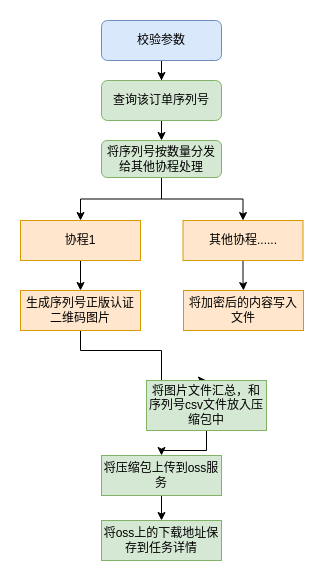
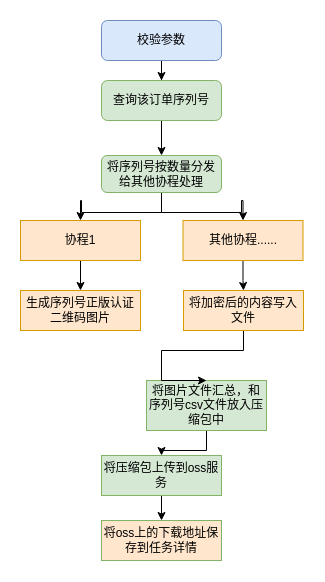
- <mxCell id="8" value="将序列号按数量分发给其他协程处理" style="rounded=1;whiteSpace=wrap;html=1;fillColor=#d5e8d4;strokeColor=#82b366;" vertex="1" parent="1"><mxGeometry x="101" y="140" width="120" height="37" as="geometry" /></mxCell>
+ <mxCell id="8" value="将序列号按数量分发给其他协程处理" style="rounded=1;whiteSpace=wrap;html=1;fillColor=#d5e8d4;strokeColor=#82b366;" vertex="1" parent="1"><mxGeometry x="101" y="155" width="120" height="37" as="geometry" /></mxCell>
- <mxCell id="11" style="edgeStyle=orthogonalEdgeStyle;rounded=0;orthogonalLoop=1;jettySize=auto;html=1;entryX=0.5;entryY=0;entryDx=0;entryDy=0;exitX=0.5;exitY=1;exitDx=0;exitDy=0;" edge="1" parent="1" source="12" target="14"><mxGeometry relative="1" as="geometry"><Array as="points"><mxPoint x="80" y="350" /><mxPoint x="161" y="350" /></Array></mxGeometry></mxCell>
+ <mxCell id="18" style="edgeStyle=orthogonalEdgeStyle;rounded=0;orthogonalLoop=1;jettySize=auto;html=1;exitX=0.5;exitY=1;exitDx=0;exitDy=0;entryX=0.5;entryY=0;entryDx=0;entryDy=0;" edge="1" parent="1" source="19" target="14"><mxGeometry relative="1" as="geometry"><Array as="points"><mxPoint x="243" y="350" /><mxPoint x="161" y="350" /></Array></mxGeometry></mxCell>
- <mxCell id="17" value="将oss上的下载地址保存到任务详情" style="rounded=0;whiteSpace=wrap;html=1;fillColor=#d5e8d4;strokeColor=#82b366;" vertex="1" parent="1"><mxGeometry x="101" y="520" width="120" height="40" as="geometry" /></mxCell>
+ <mxCell id="17" value="将oss上的下载地址保存到任务详情" style="rounded=0;whiteSpace=wrap;html=1;fillColor=#ffe6cc;strokeColor=#82b366;" vertex="1" parent="1"><mxGeometry x="101" y="520" width="120" height="40" as="geometry" /></mxCell>
